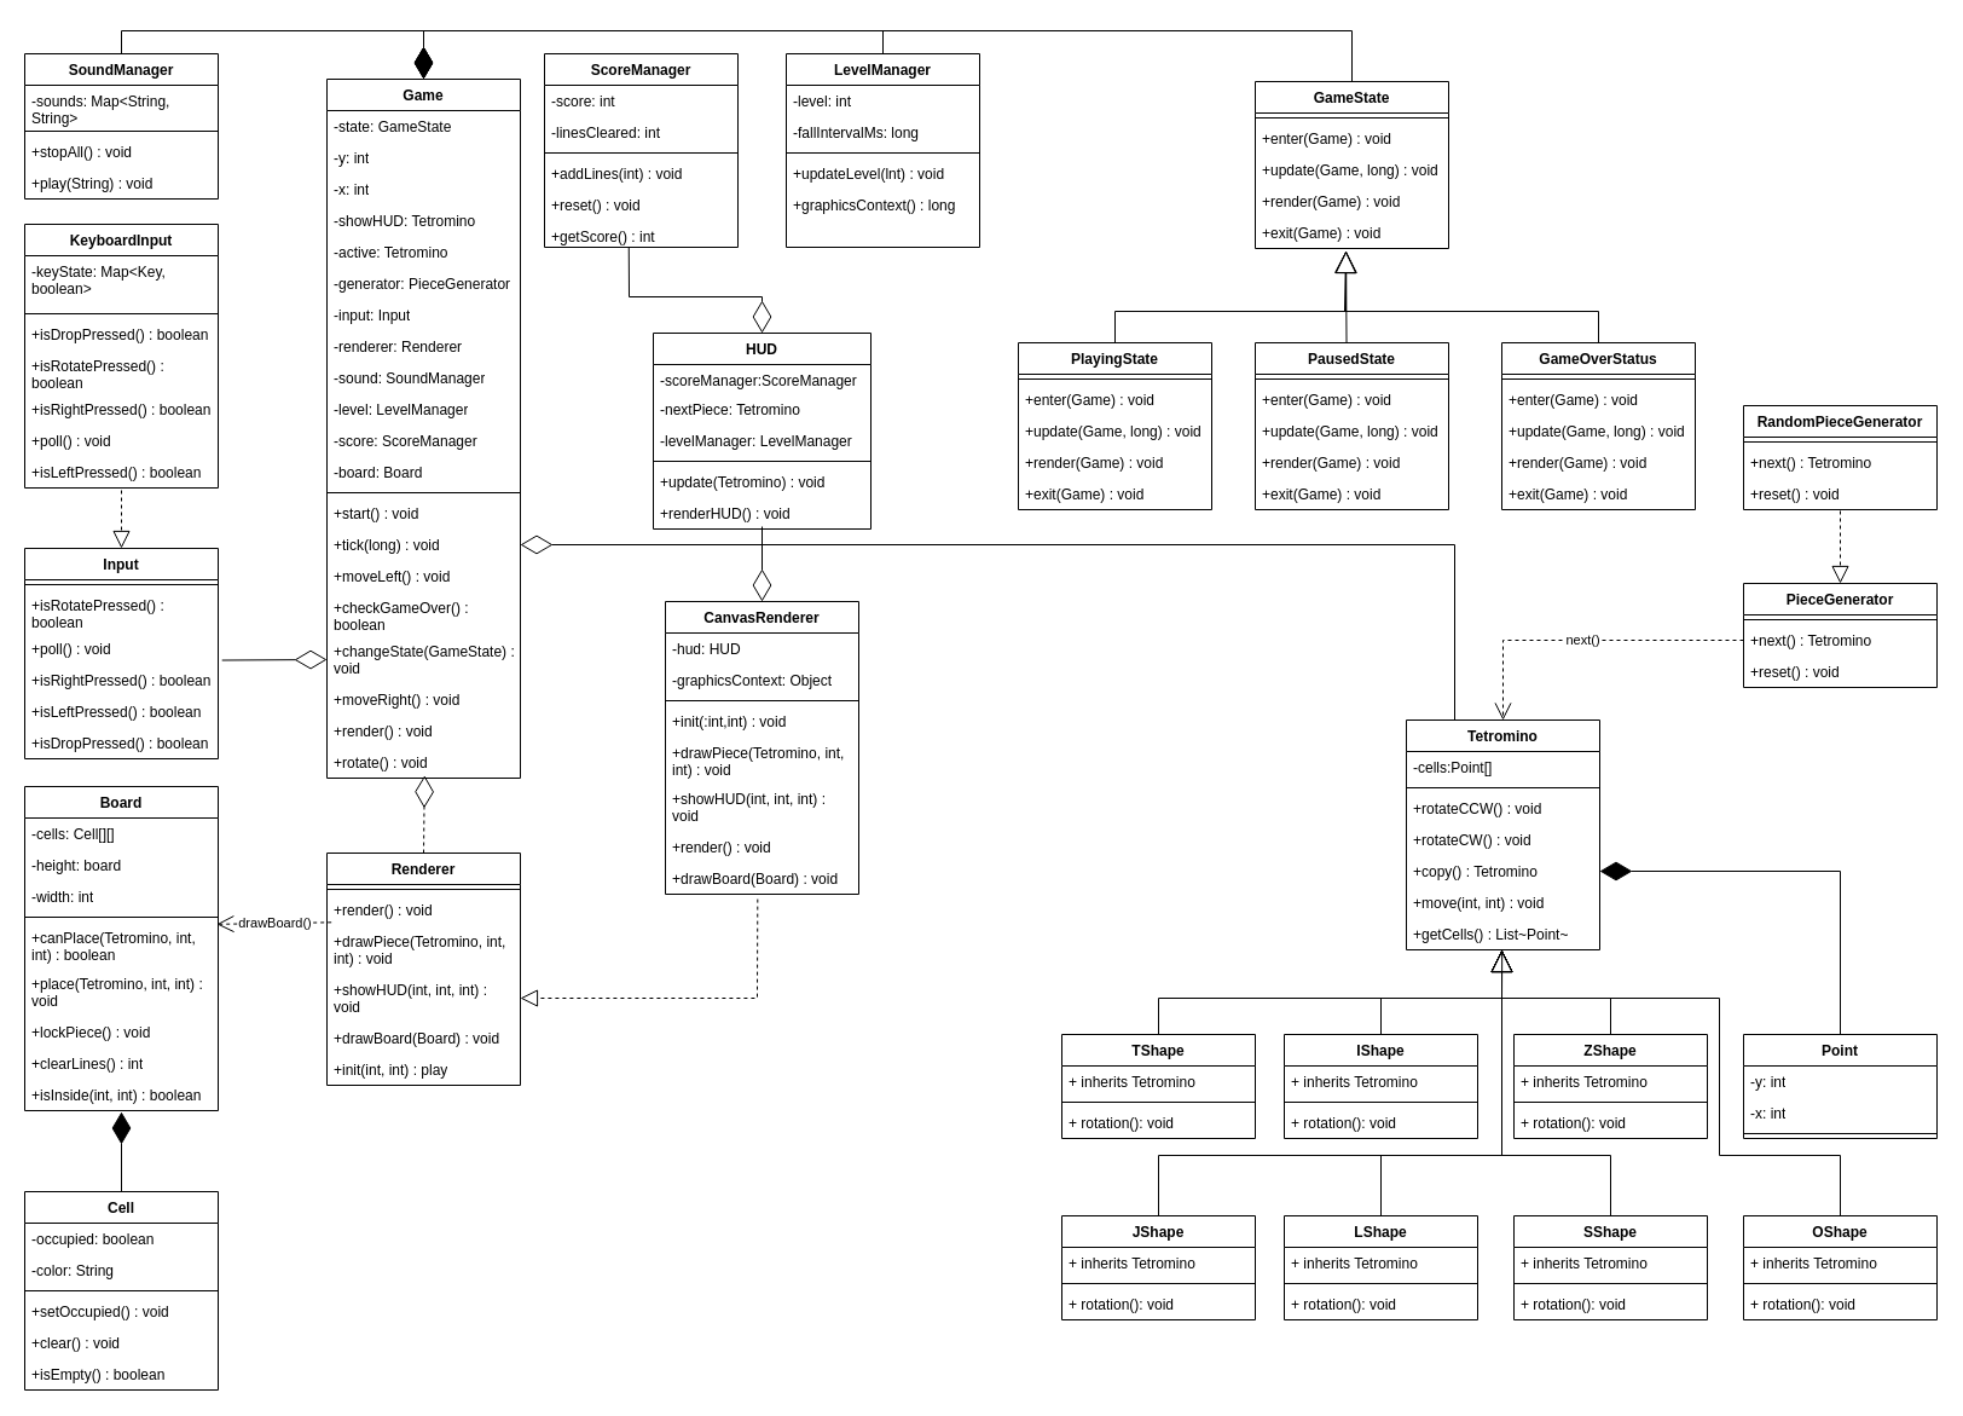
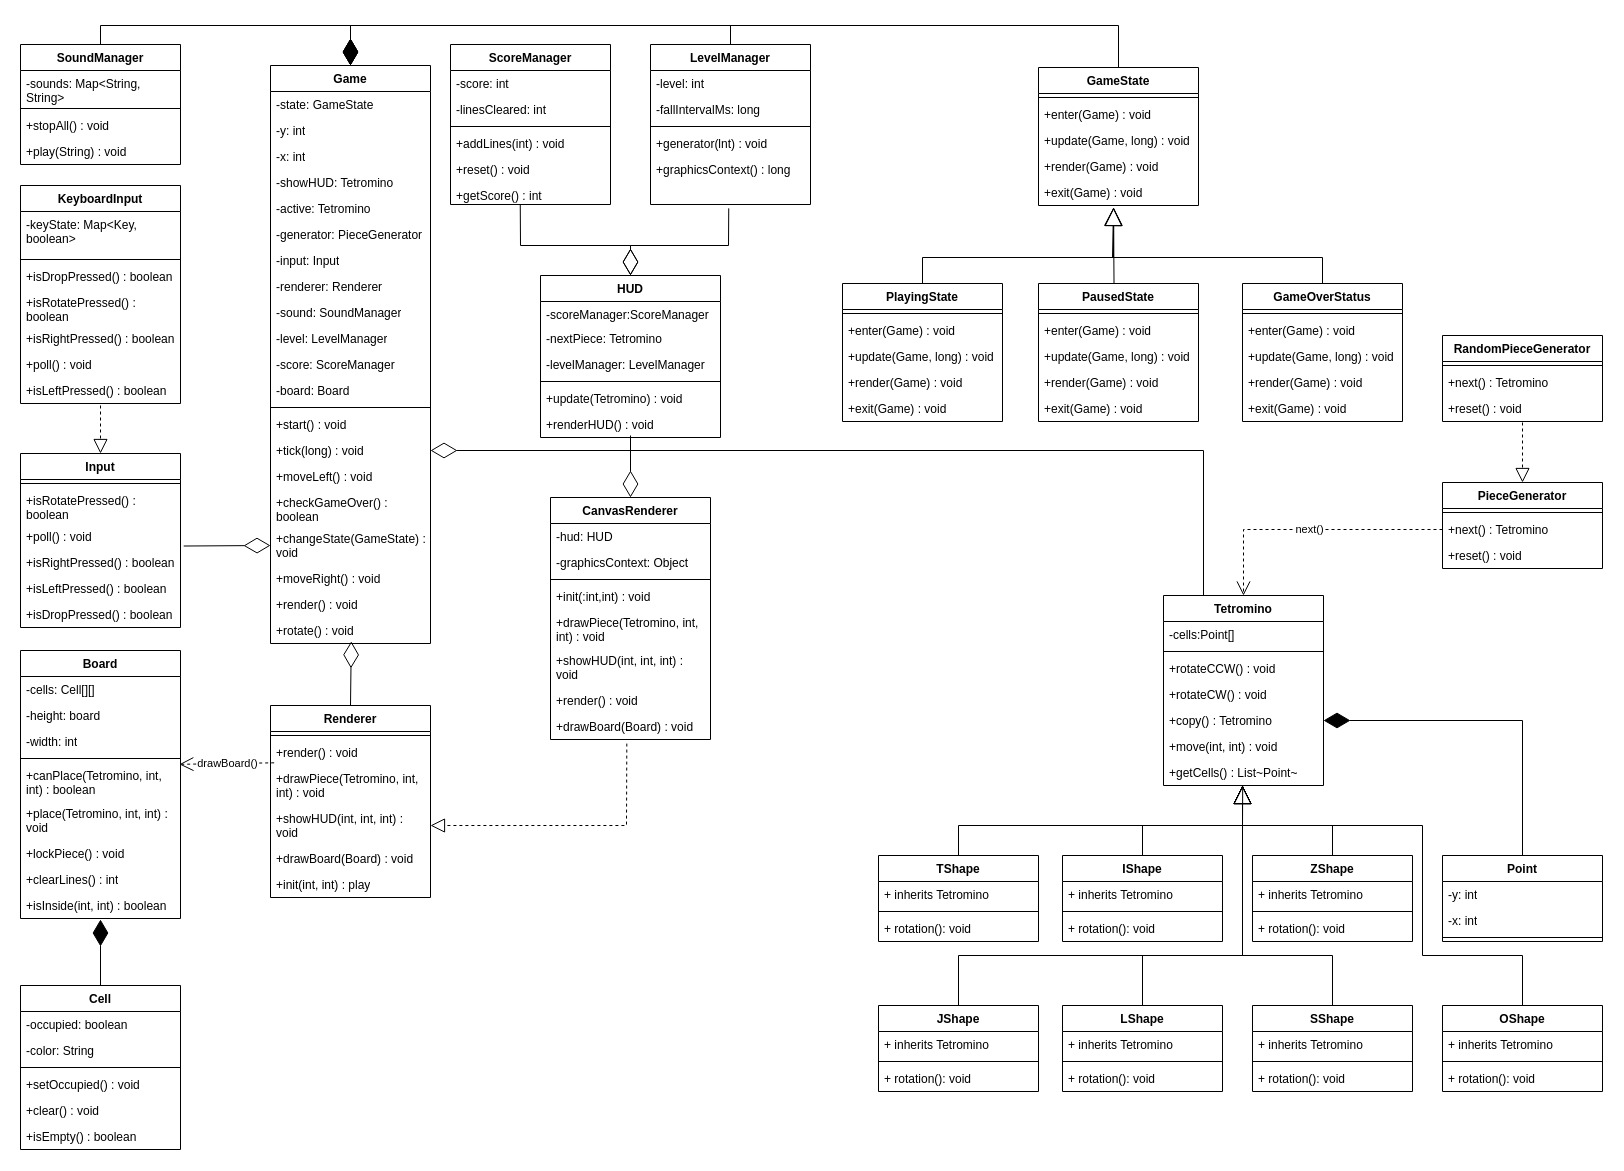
- <mxCell id="92" value="+updateLevel(lnt) : void" style="text;strokeColor=none;fillColor=none;align=left;verticalAlign=top;spacingLeft=4;spacingRight=4;overflow=hidden;rotatable=0;points=[[0,0.5],[1,0.5]];portConstraint=eastwest;whiteSpace=wrap;html=1;" vertex="1" parent="88"><mxGeometry y="86" width="160" height="26" as="geometry" /></mxCell>
+ <mxCell id="92" value="+generator(lnt) : void" style="text;strokeColor=none;fillColor=none;align=left;verticalAlign=top;spacingLeft=4;spacingRight=4;overflow=hidden;rotatable=0;points=[[0,0.5],[1,0.5]];portConstraint=eastwest;whiteSpace=wrap;html=1;" vertex="1" parent="88"><mxGeometry y="86" width="160" height="26" as="geometry" /></mxCell>
+ <mxCell id="172" value="" style="endArrow=diamondThin;endFill=0;endSize=24;html=1;rounded=0;exitX=0.489;exitY=1.08;exitDx=0;exitDy=0;exitPerimeter=0;entryX=0.5;entryY=0;entryDx=0;entryDy=0;" edge="1" parent="1" source="93" target="74"><mxGeometry width="160" relative="1" as="geometry"><mxPoint x="710" y="240" as="sourcePoint" /><mxPoint x="870" y="240" as="targetPoint" /><Array as="points"><mxPoint x="728" y="240" /><mxPoint x="630" y="240" /></Array></mxGeometry></mxCell>
- <mxCell id="179" value="" style="endArrow=diamondThin;endFill=0;endSize=24;html=1;rounded=0;exitX=0.5;exitY=0;exitDx=0;exitDy=0;entryX=0.505;entryY=0.917;entryDx=0;entryDy=0;entryPerimeter=0;dashed=1;" edge="1" parent="1" source="67" target="23"><mxGeometry width="160" relative="1" as="geometry"><mxPoint x="350" y="660" as="sourcePoint" /><mxPoint x="510" y="660" as="targetPoint" /></mxGeometry></mxCell>
+ <mxCell id="179" value="" style="endArrow=diamondThin;endFill=0;endSize=24;html=1;rounded=0;exitX=0.5;exitY=0;exitDx=0;exitDy=0;entryX=0.505;entryY=0.917;entryDx=0;entryDy=0;entryPerimeter=0;" edge="1" parent="1" source="67" target="23"><mxGeometry width="160" relative="1" as="geometry"><mxPoint x="350" y="660" as="sourcePoint" /><mxPoint x="510" y="660" as="targetPoint" /></mxGeometry></mxCell>
